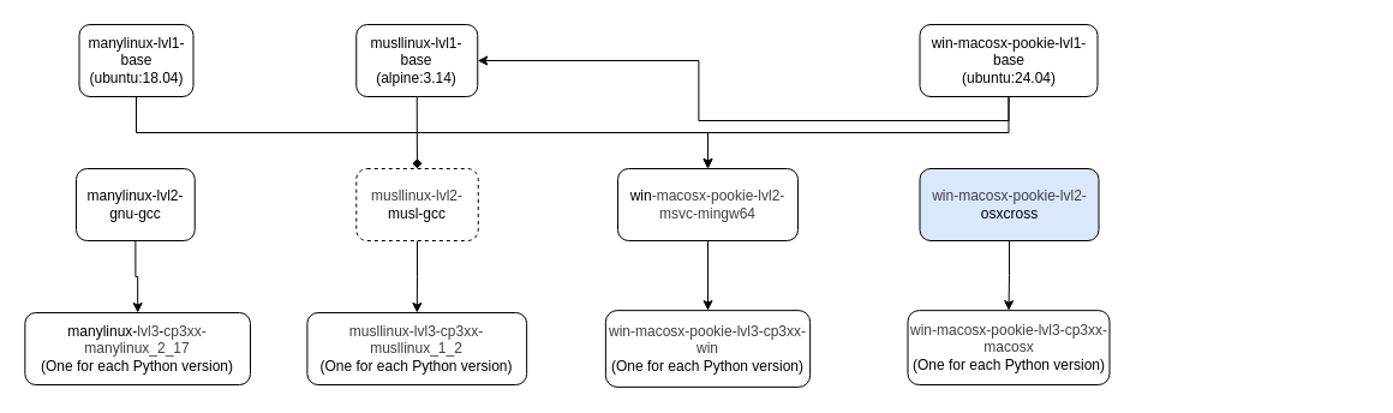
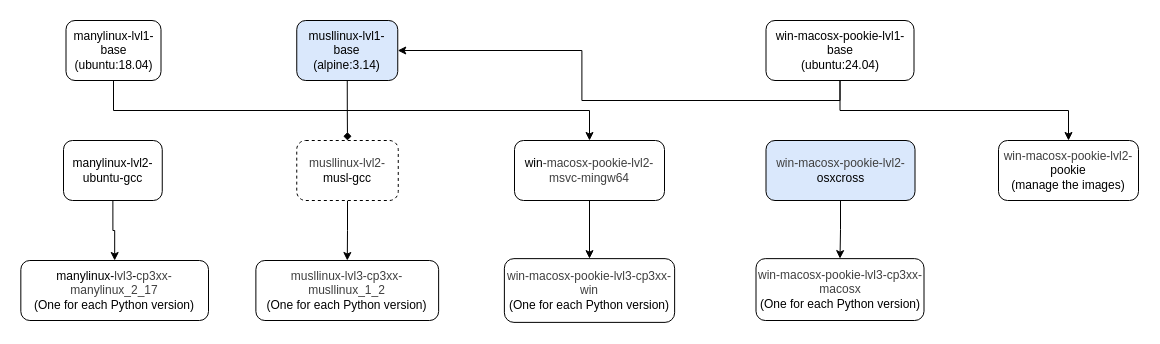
- <mxCell id="8" value="&lt;font&gt;musllinux-lvl1-base&lt;br&gt;(alpine:3.14)&lt;/font&gt;" style="rounded=1;whiteSpace=wrap;html=1;strokeColor=default;" parent="1" vertex="1"><mxGeometry x="296.25" y="20" width="101" height="60" as="geometry" /></mxCell>
+ <mxCell id="8" value="&lt;font&gt;musllinux-lvl1-base&lt;br&gt;(alpine:3.14)&lt;/font&gt;" style="rounded=1;whiteSpace=wrap;html=1;strokeColor=default;fillColor=#dae8fc;" parent="1" vertex="1"><mxGeometry x="296.25" y="20" width="101" height="60" as="geometry" /></mxCell>
- <mxCell id="13" style="edgeStyle=orthogonalEdgeStyle;rounded=0;orthogonalLoop=1;jettySize=auto;html=1;exitX=0.5;exitY=1;exitDx=0;exitDy=0;" parent="1" source="15" target="18" edge="1"><mxGeometry relative="1" as="geometry" /></mxCell>
+ <mxCell id="12" style="edgeStyle=orthogonalEdgeStyle;rounded=0;orthogonalLoop=1;jettySize=auto;html=1;exitX=0.5;exitY=1;exitDx=0;exitDy=0;entryX=0.5;entryY=0;entryDx=0;entryDy=0;" parent="1" source="15" target="16" edge="1"><mxGeometry relative="1" as="geometry" /></mxCell>
- <mxCell id="5" value="&lt;font&gt;manylinux-lvl2-gnu-gcc&lt;/font&gt;" style="rounded=1;whiteSpace=wrap;html=1;strokeColor=default;" parent="1" vertex="1"><mxGeometry x="63" y="140" width="98.75" height="60" as="geometry" /></mxCell>
+ <mxCell id="5" value="&lt;font&gt;manylinux-lvl2-ubuntu-gcc&lt;/font&gt;" style="rounded=1;whiteSpace=wrap;html=1;strokeColor=default;" parent="1" vertex="1"><mxGeometry x="63" y="140" width="98.75" height="60" as="geometry" /></mxCell>
+ <mxCell id="16" value="&lt;font&gt;&lt;span style=&quot;color: rgb(63, 63, 63);&quot;&gt;win-macosx-pookie-lvl2-&lt;/span&gt;pookie&lt;/font&gt;&lt;div&gt;&lt;font&gt;(manage the images)&lt;/font&gt;&lt;/div&gt;" style="rounded=1;whiteSpace=wrap;html=1;strokeColor=default;" parent="1" vertex="1"><mxGeometry x="998" y="140" width="140" height="60" as="geometry" /></mxCell>
